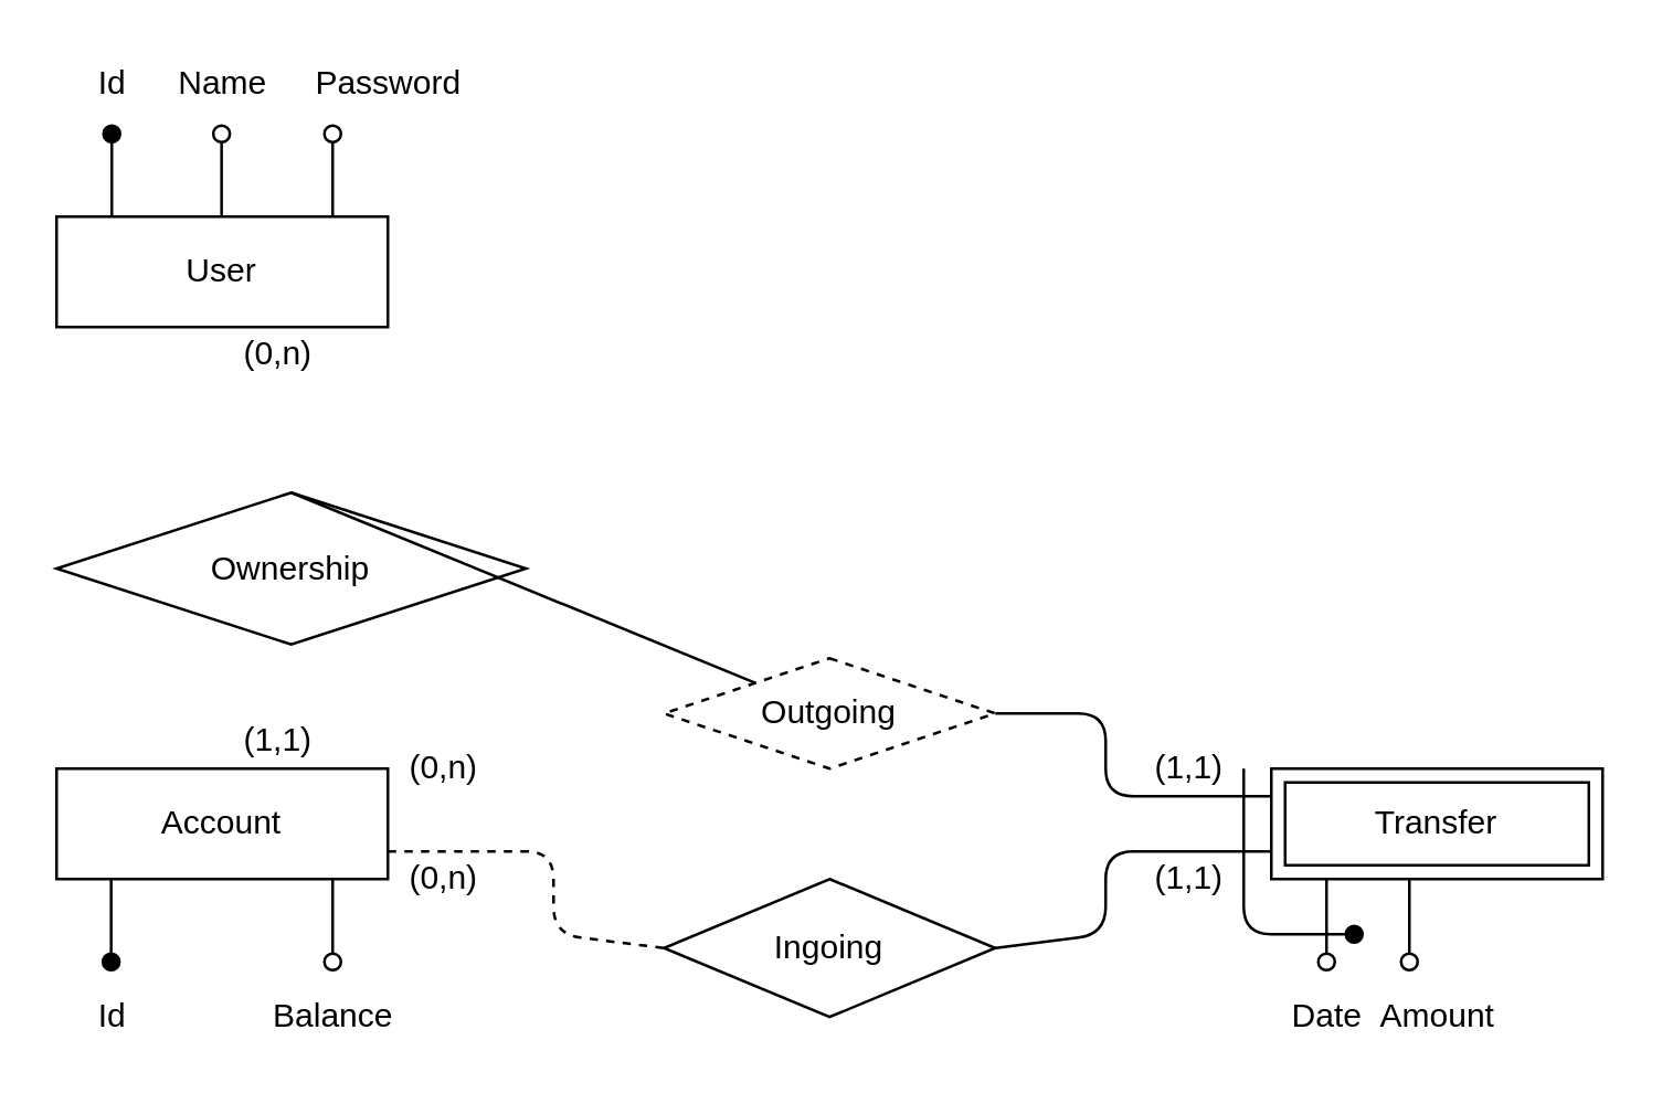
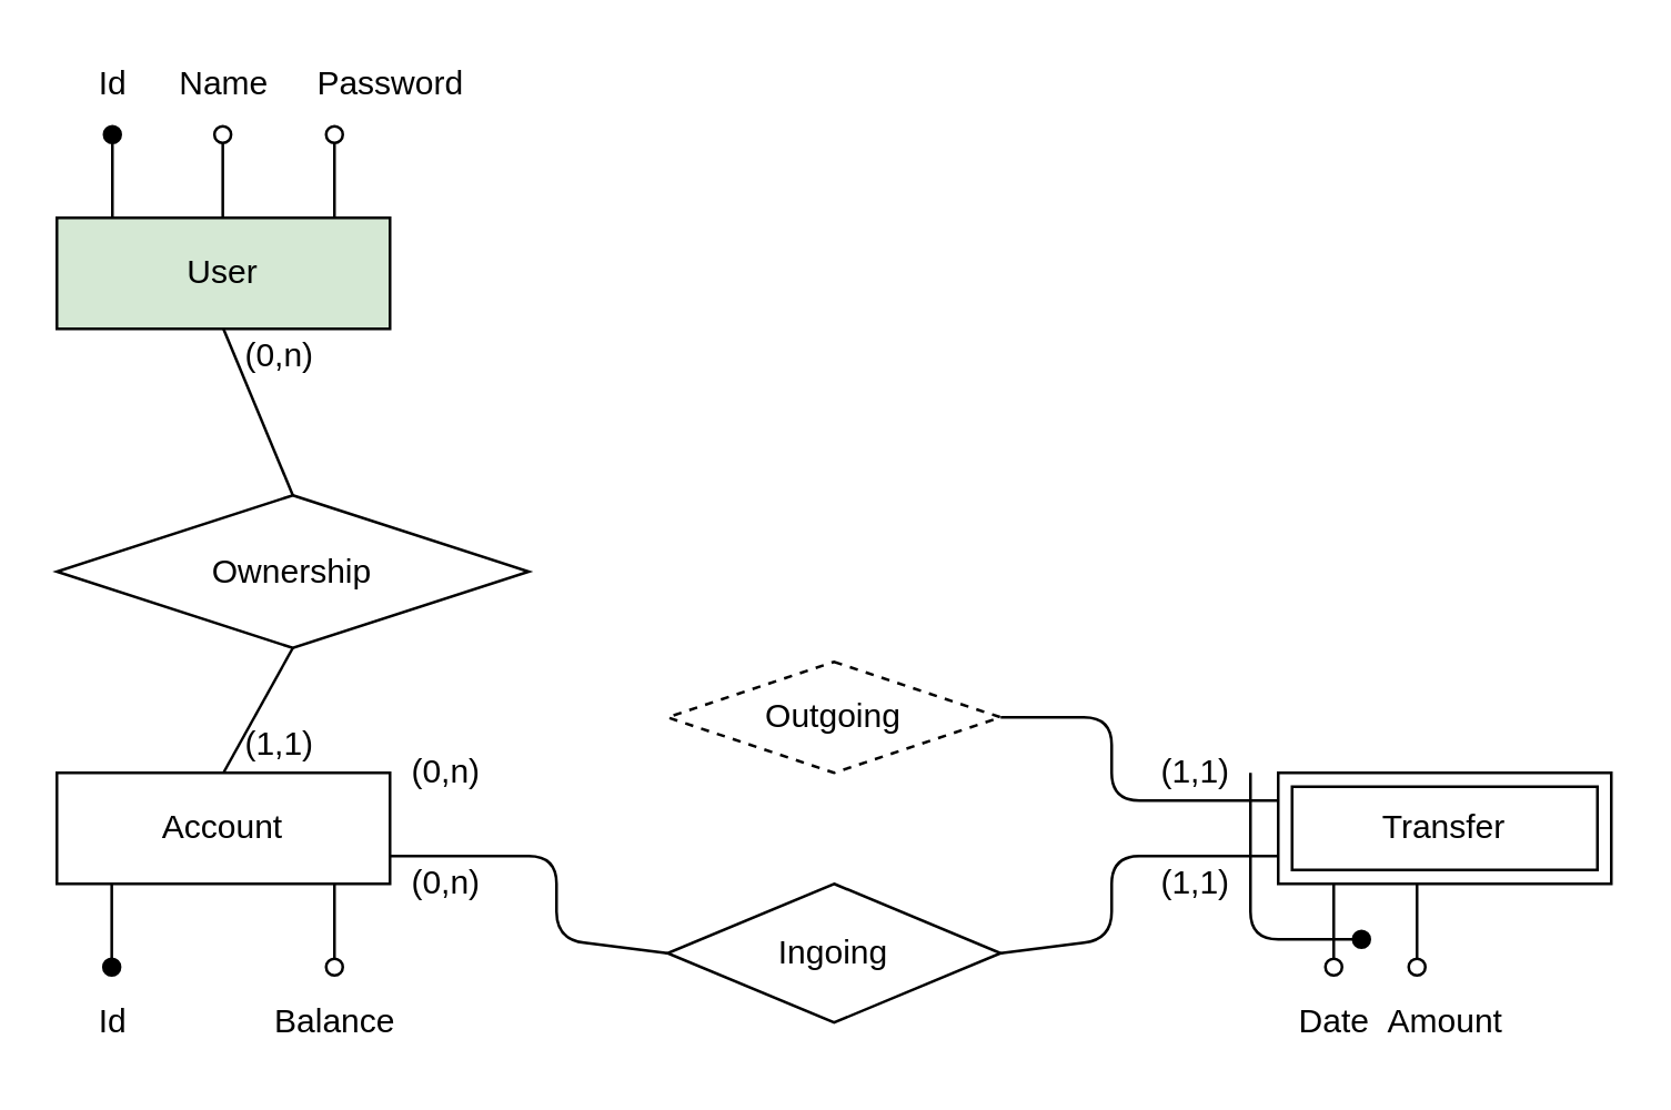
- <mxCell id="2" value="User" style="rounded=0;whiteSpace=wrap;html=1;" vertex="1" parent="1"><mxGeometry x="20" y="78" width="120" height="40" as="geometry" /></mxCell>
+ <mxCell id="2" value="User" style="rounded=0;whiteSpace=wrap;html=1;fillColor=#d5e8d4;" vertex="1" parent="1"><mxGeometry x="20" y="78" width="120" height="40" as="geometry" /></mxCell>
- <mxCell id="5" value="" style="endArrow=none;html=1;exitX=0.5;exitY=0;exitDx=0;exitDy=0;" edge="1" parent="1" source="4" target="7"><mxGeometry width="50" height="50" relative="1" as="geometry"><mxPoint x="60" y="188" as="sourcePoint" /><mxPoint x="110" y="138" as="targetPoint" /></mxGeometry></mxCell>
+ <mxCell id="5" value="" style="endArrow=none;html=1;entryX=0.5;entryY=1;entryDx=0;entryDy=0;exitX=0.5;exitY=0;exitDx=0;exitDy=0;" edge="1" parent="1" source="4" target="2"><mxGeometry width="50" height="50" relative="1" as="geometry"><mxPoint x="60" y="188" as="sourcePoint" /><mxPoint x="110" y="138" as="targetPoint" /></mxGeometry></mxCell>
+ <mxCell id="6" value="" style="endArrow=none;html=1;entryX=0.5;entryY=1;entryDx=0;entryDy=0;exitX=0.5;exitY=0;exitDx=0;exitDy=0;" edge="1" parent="1" source="3" target="4"><mxGeometry width="50" height="50" relative="1" as="geometry"><mxPoint x="60" y="278" as="sourcePoint" /><mxPoint x="110" y="228" as="targetPoint" /></mxGeometry></mxCell>
- <mxCell id="9" value="" style="endArrow=none;html=1;exitX=1;exitY=0.75;exitDx=0;exitDy=0;entryX=0;entryY=0.5;entryDx=0;entryDy=0;dashed=1;" edge="1" parent="1" source="3" target="8"><mxGeometry width="50" height="50" relative="1" as="geometry"><mxPoint x="170" y="358" as="sourcePoint" /><mxPoint x="220" y="308" as="targetPoint" /><Array as="points"><mxPoint x="200" y="308" /><mxPoint x="200" y="338" /></Array></mxGeometry></mxCell>
+ <mxCell id="9" value="" style="endArrow=none;html=1;exitX=1;exitY=0.75;exitDx=0;exitDy=0;entryX=0;entryY=0.5;entryDx=0;entryDy=0;" edge="1" parent="1" source="3" target="8"><mxGeometry width="50" height="50" relative="1" as="geometry"><mxPoint x="170" y="358" as="sourcePoint" /><mxPoint x="220" y="308" as="targetPoint" /><Array as="points"><mxPoint x="200" y="308" /><mxPoint x="200" y="338" /></Array></mxGeometry></mxCell>
